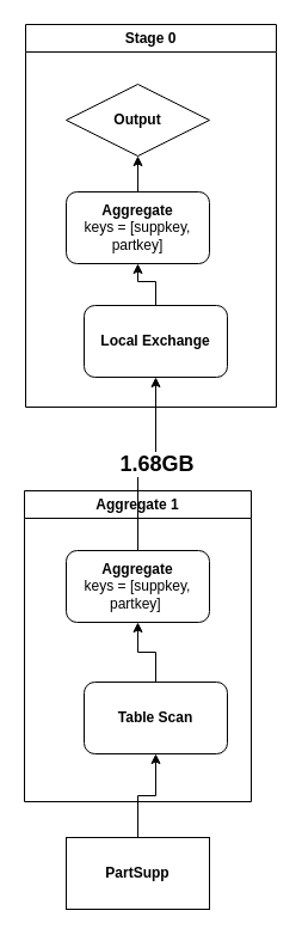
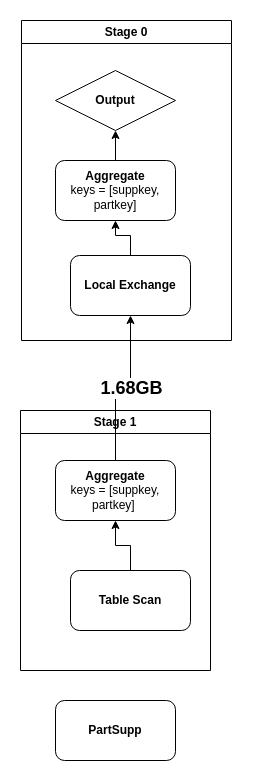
- <mxCell id="9" value="Aggregate 1" style="swimlane;whiteSpace=wrap;html=1;" parent="1" vertex="1"><mxGeometry x="20" y="410" width="190" height="260" as="geometry" /></mxCell>
+ <mxCell id="9" value="Stage 1" style="swimlane;whiteSpace=wrap;html=1;" parent="1" vertex="1"><mxGeometry x="20" y="410" width="190" height="260" as="geometry" /></mxCell>
- <mxCell id="13" style="edgeStyle=orthogonalEdgeStyle;rounded=0;orthogonalLoop=1;jettySize=auto;html=1;entryX=0.5;entryY=1;entryDx=0;entryDy=0;" parent="1" source="14" target="10" edge="1"><mxGeometry relative="1" as="geometry" /></mxCell>
- <mxCell id="14" value="&lt;b&gt;PartSupp&lt;/b&gt;" style="whiteSpace=wrap;html=1;rounded=0;" parent="1" vertex="1"><mxGeometry x="55" y="700" width="120" height="60" as="geometry" /></mxCell>
+ <mxCell id="14" value="&lt;b&gt;PartSupp&lt;/b&gt;" style="rounded=1;whiteSpace=wrap;html=1;" parent="1" vertex="1"><mxGeometry x="55" y="700" width="120" height="60" as="geometry" /></mxCell>
